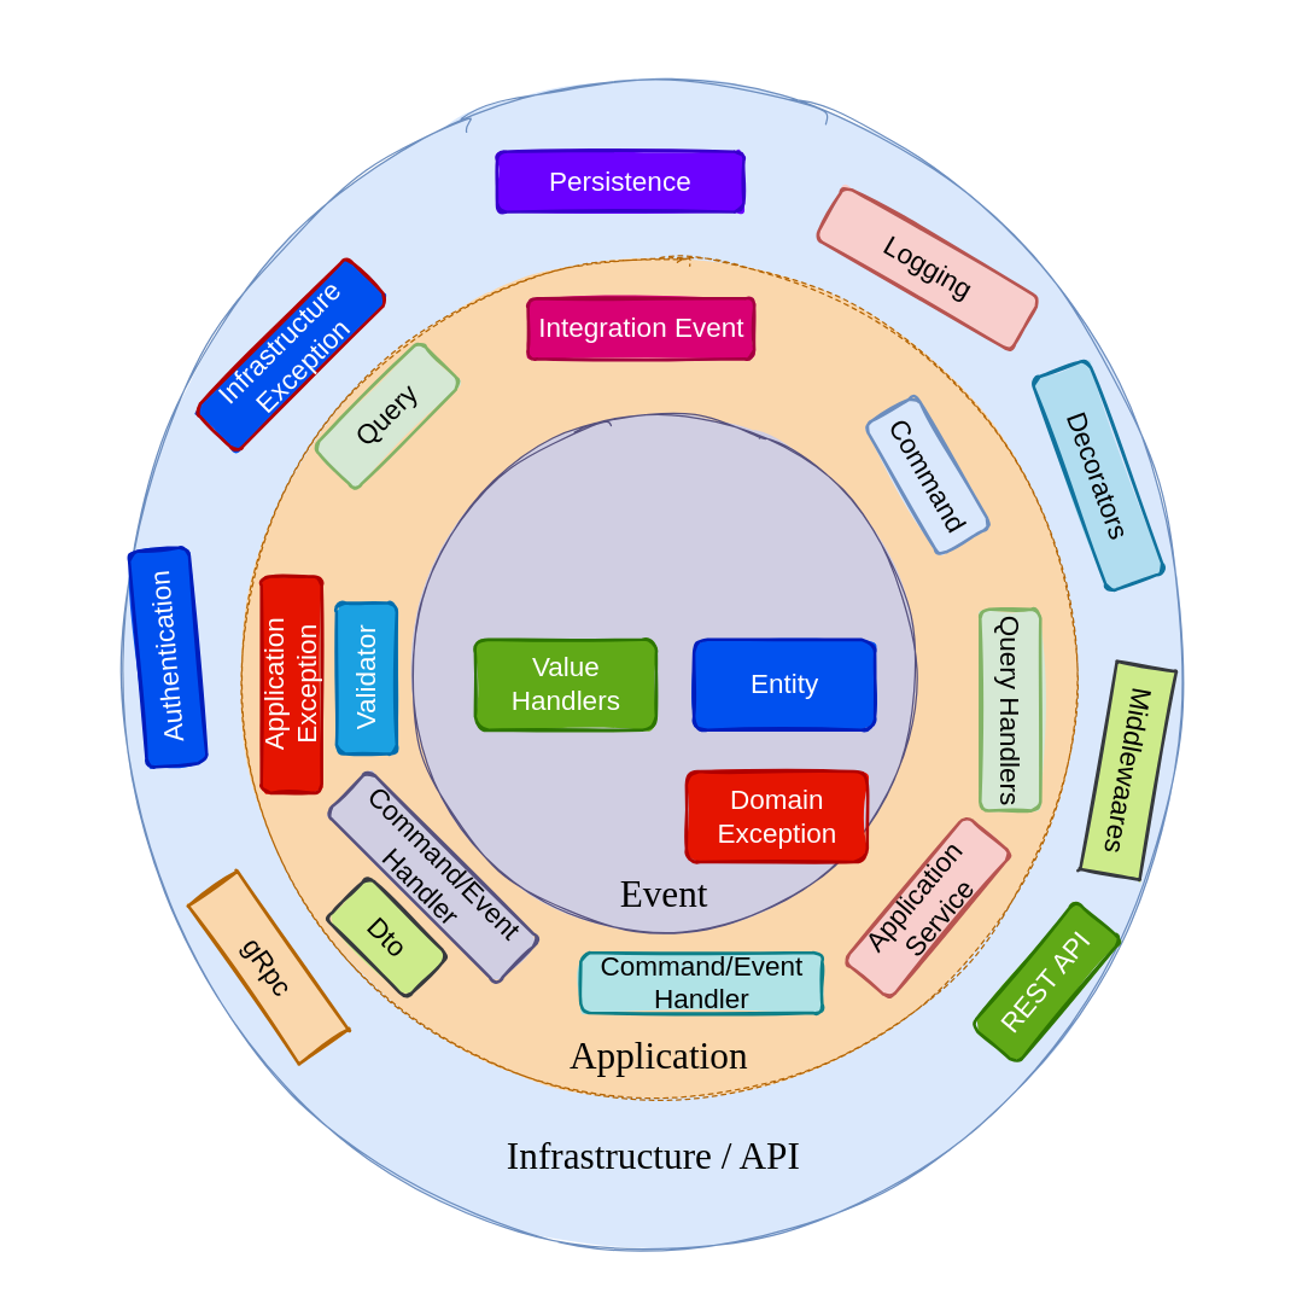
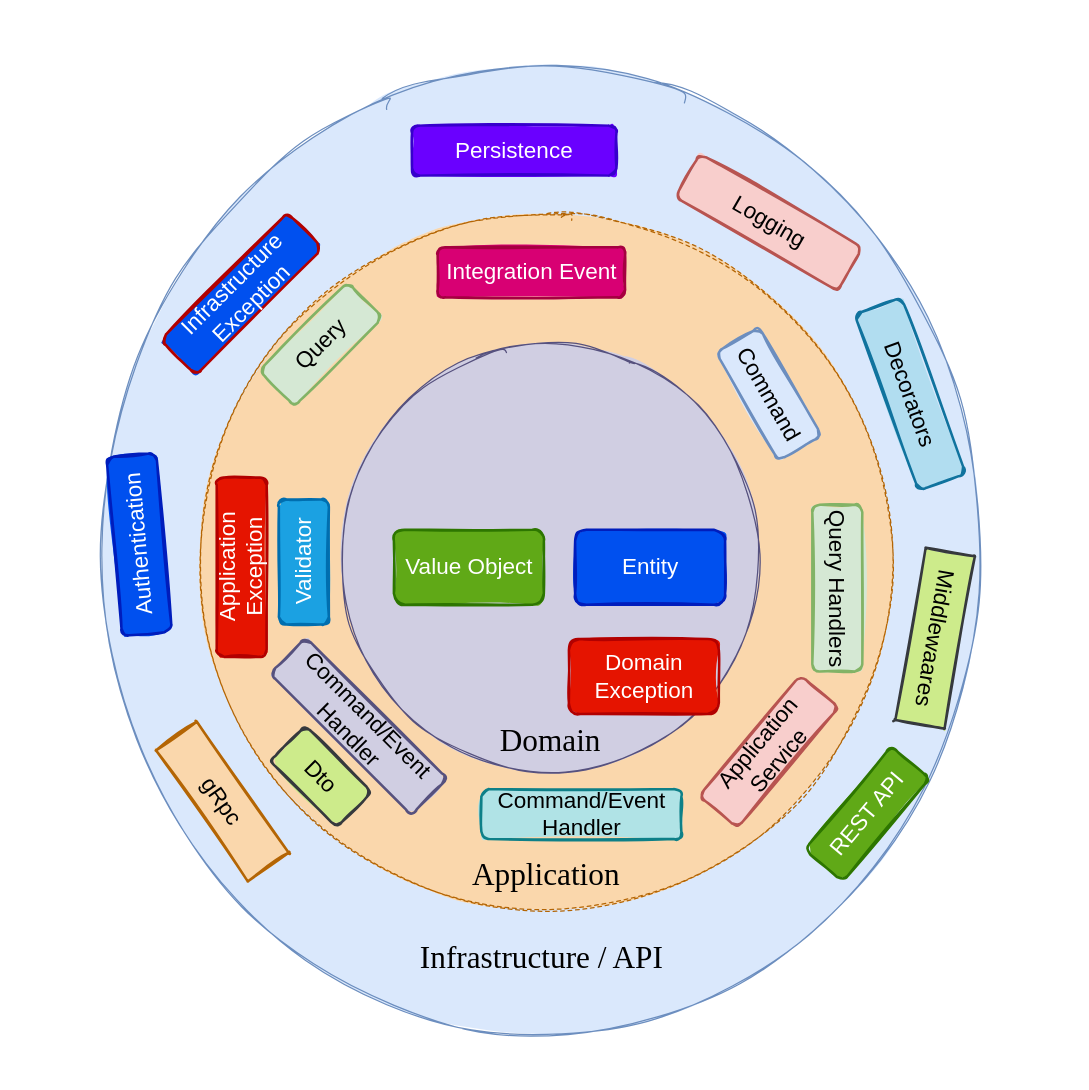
- <mxCell id="16" value="Value Handlers" style="rounded=1;whiteSpace=wrap;html=1;strokeWidth=2;fillWeight=4;hachureGap=8;hachureAngle=45;fillColor=#60a917;sketch=1;fillStyle=solid;fontSize=18;strokeColor=#2D7600;fontColor=#ffffff;" parent="1" vertex="1"><mxGeometry x="314.5" y="423.25" width="120" height="60" as="geometry" /></mxCell>
+ <mxCell id="16" value="Value Object" style="rounded=1;whiteSpace=wrap;html=1;strokeWidth=2;fillWeight=4;hachureGap=8;hachureAngle=45;fillColor=#60a917;sketch=1;fillStyle=solid;fontSize=18;strokeColor=#2D7600;fontColor=#ffffff;" parent="1" vertex="1"><mxGeometry x="314.5" y="423.25" width="120" height="60" as="geometry" /></mxCell>
- <mxCell id="14" value="Event" style="ellipse;whiteSpace=wrap;html=1;aspect=fixed;sketch=1;strokeColor=#56517e;fillStyle=solid;fillColor=#d0cee2;fontFamily=Comic Sans MS;labelPosition=center;verticalLabelPosition=middle;align=center;verticalAlign=middle;fontSize=25;spacingBottom=30;spacingTop=323;" parent="1" vertex="1"><mxGeometry x="264.5" y="270.75" width="350" height="350" as="geometry" /></mxCell>
+ <mxCell id="14" value="Domain" style="ellipse;whiteSpace=wrap;html=1;aspect=fixed;sketch=1;strokeColor=#56517e;fillStyle=solid;fillColor=#d0cee2;fontFamily=Comic Sans MS;labelPosition=center;verticalLabelPosition=middle;align=center;verticalAlign=middle;fontSize=25;spacingBottom=30;spacingTop=323;" parent="1" vertex="1"><mxGeometry x="264.5" y="270.75" width="350" height="350" as="geometry" /></mxCell>
